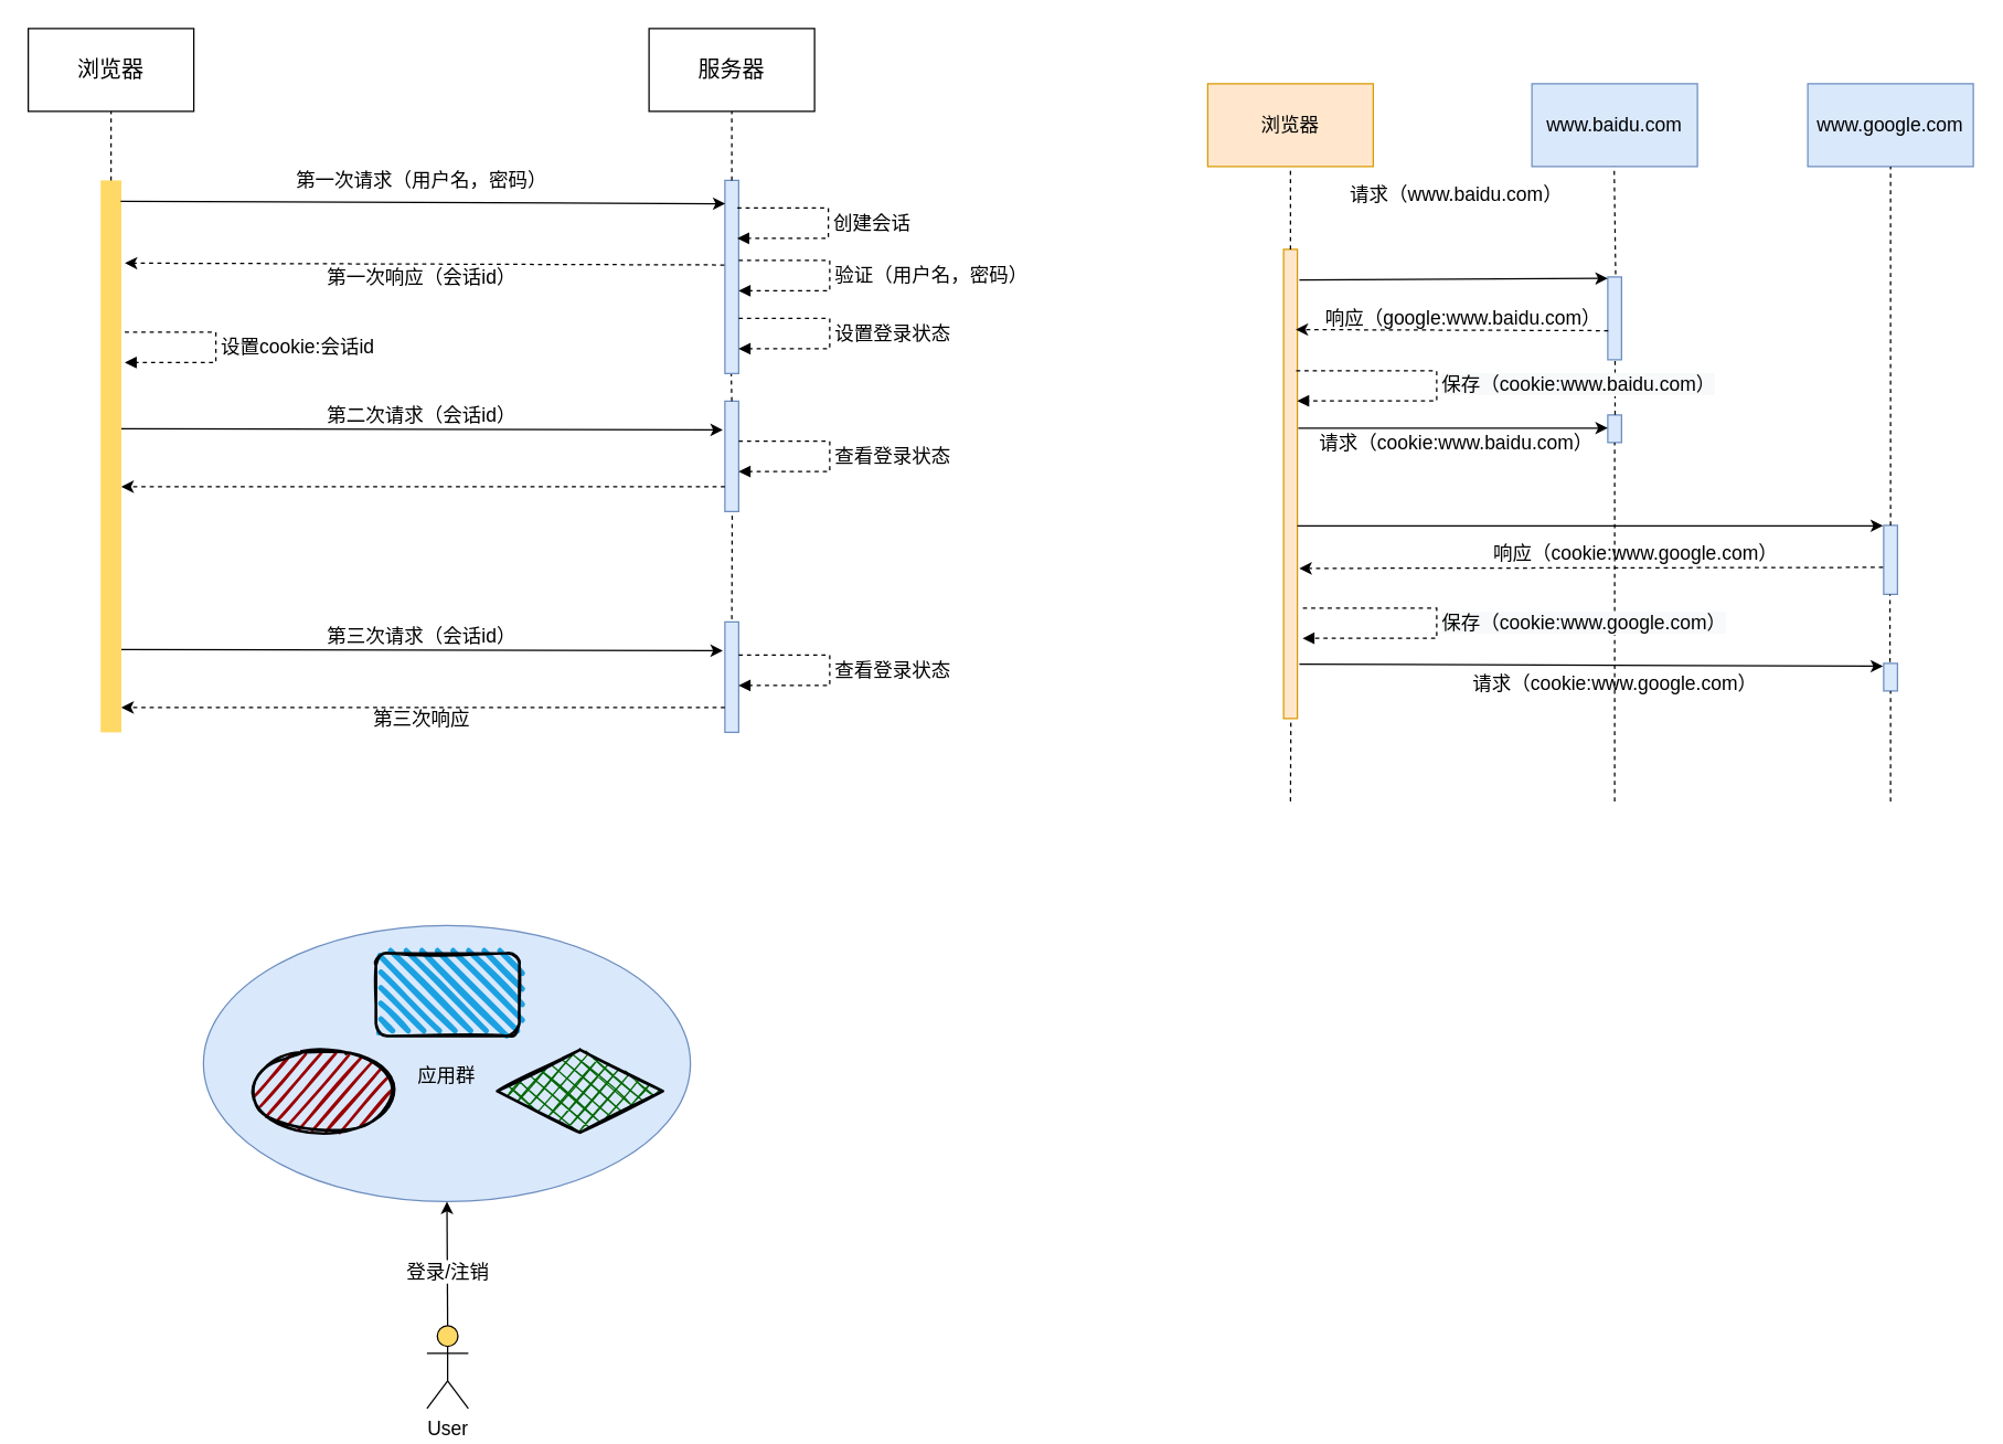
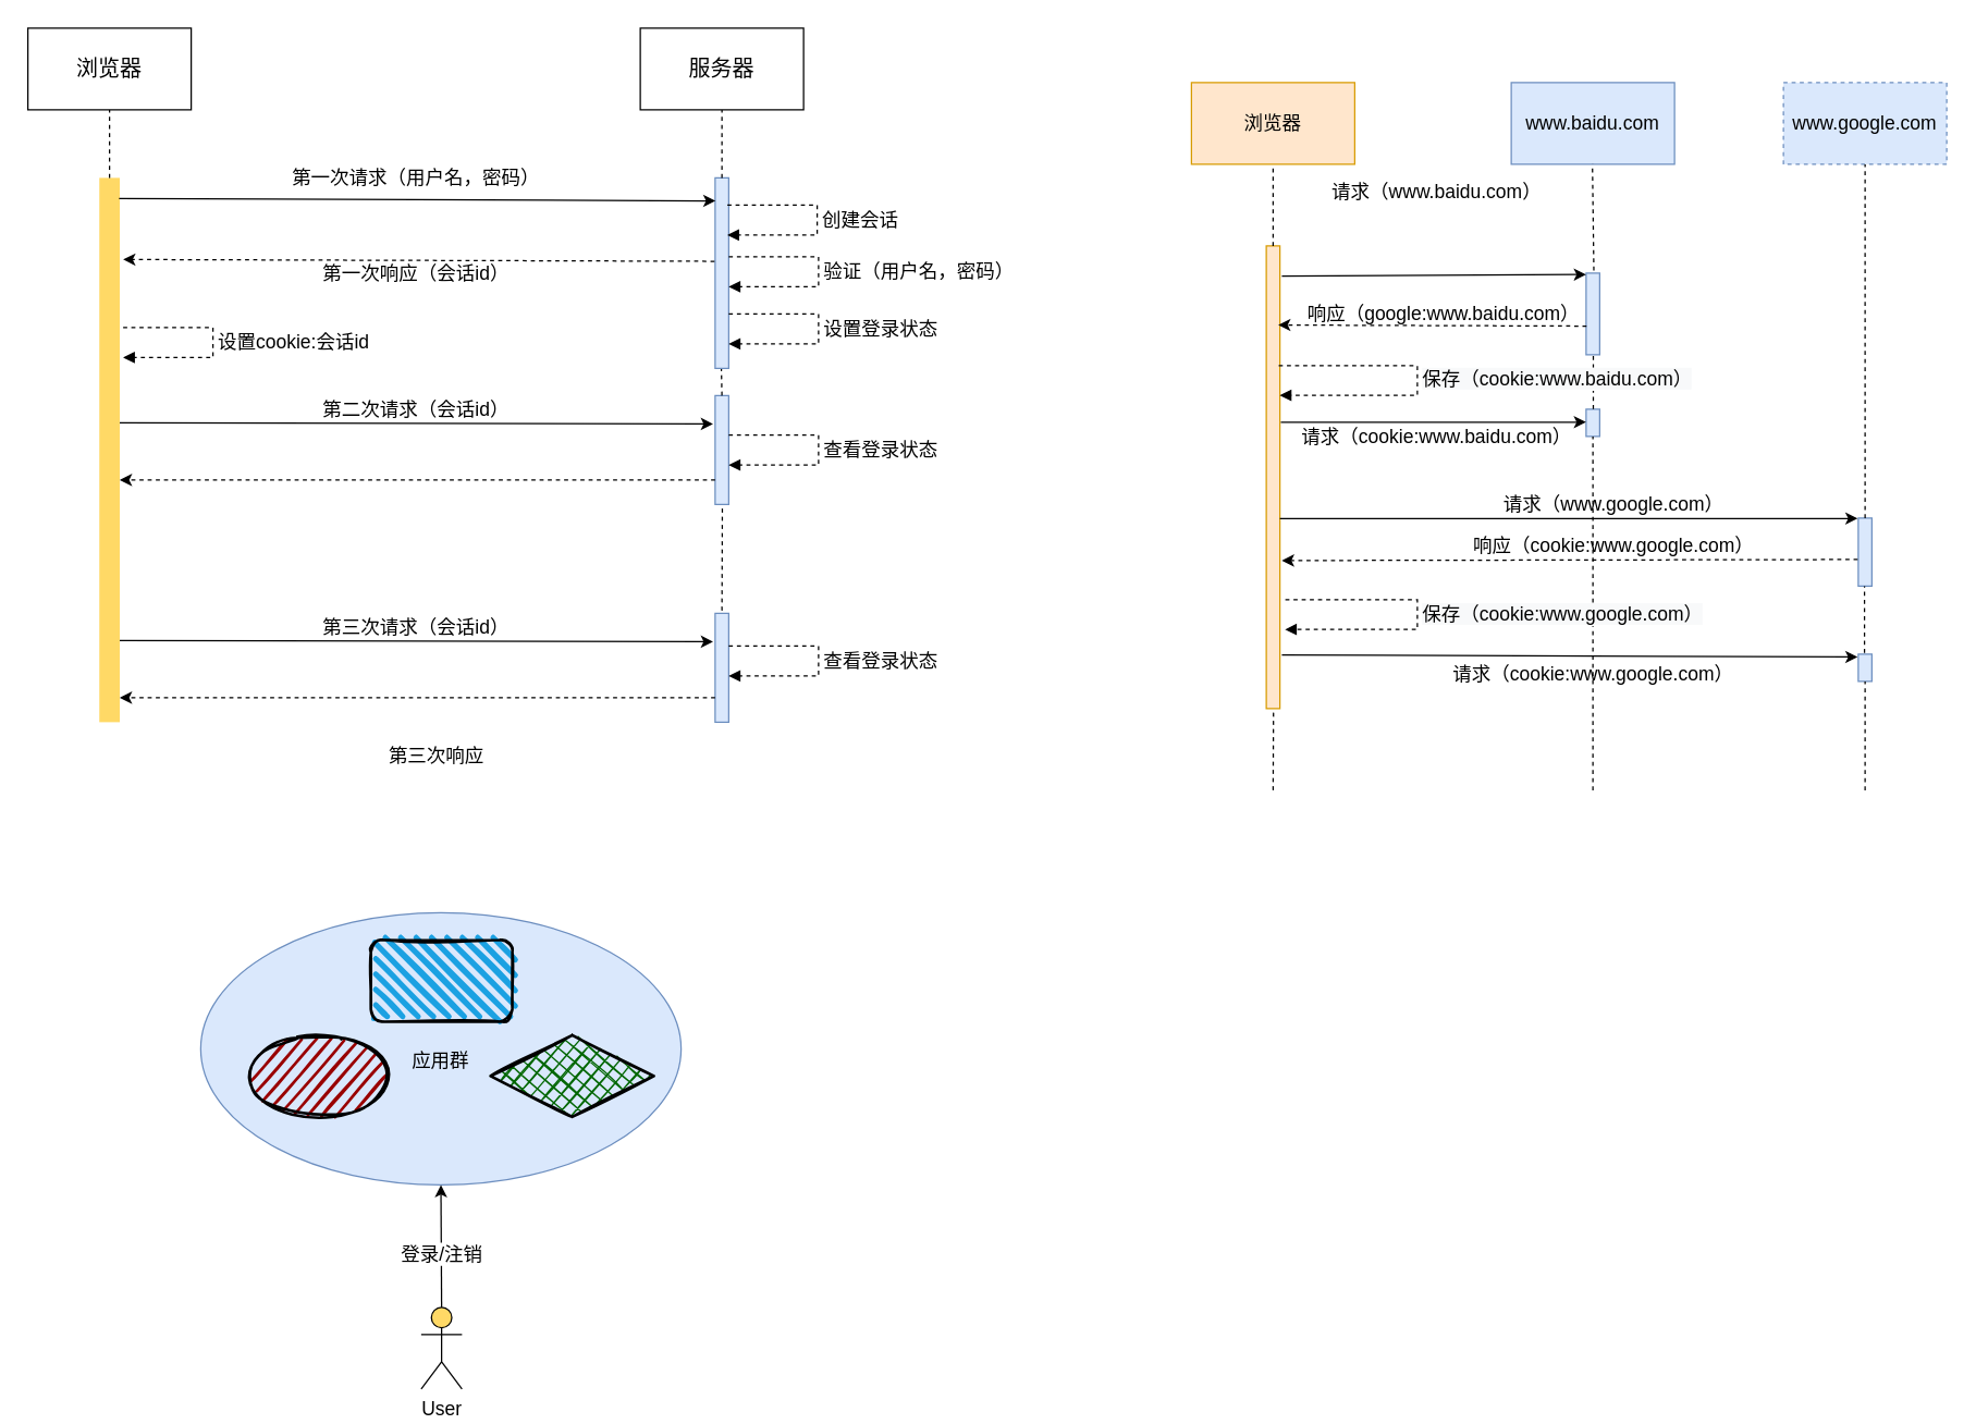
- <mxCell id="38" value="www.google.com" style="rounded=0;whiteSpace=wrap;html=1;fontSize=14;fillColor=#dae8fc;strokeColor=#6c8ebf;" parent="1" vertex="1"><mxGeometry x="1310" y="60" width="120" height="60" as="geometry" /></mxCell>
+ <mxCell id="38" value="www.google.com" style="rounded=0;whiteSpace=wrap;html=1;fontSize=14;fillColor=#dae8fc;strokeColor=#6c8ebf;dashed=1;" parent="1" vertex="1"><mxGeometry x="1310" y="60" width="120" height="60" as="geometry" /></mxCell>
+ <mxCell id="65" value="请求（www.google.com）" style="text;html=1;align=center;verticalAlign=middle;resizable=0;points=[];autosize=1;strokeColor=none;fillColor=none;fontSize=14;" parent="1" vertex="1"><mxGeometry x="1095" y="360" width="180" height="20" as="geometry" /></mxCell>
- <mxCell id="22" value="&lt;font style=&quot;font-size: 14px&quot;&gt;第三次响应&lt;/font&gt;" style="text;html=1;align=center;verticalAlign=middle;resizable=0;points=[];autosize=1;strokeColor=none;fillColor=none;" parent="1" vertex="1"><mxGeometry x="260" y="510" width="90" height="20" as="geometry" /></mxCell>
+ <mxCell id="22" value="&lt;font style=&quot;font-size: 14px&quot;&gt;第三次响应&lt;/font&gt;" style="text;html=1;align=center;verticalAlign=middle;resizable=0;points=[];autosize=1;strokeColor=none;fillColor=none;" parent="1" vertex="1"><mxGeometry x="275" y="545" width="90" height="20" as="geometry" /></mxCell>
